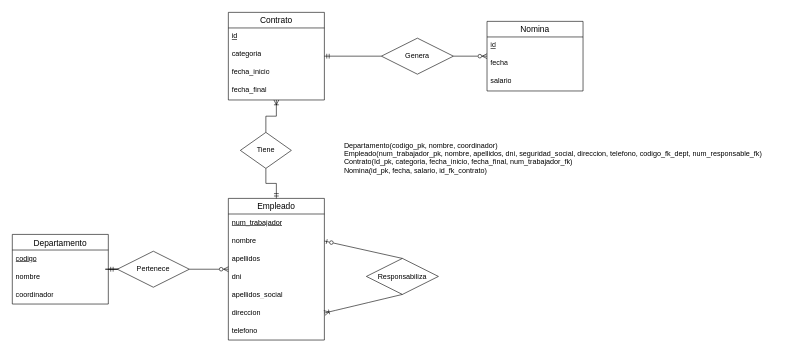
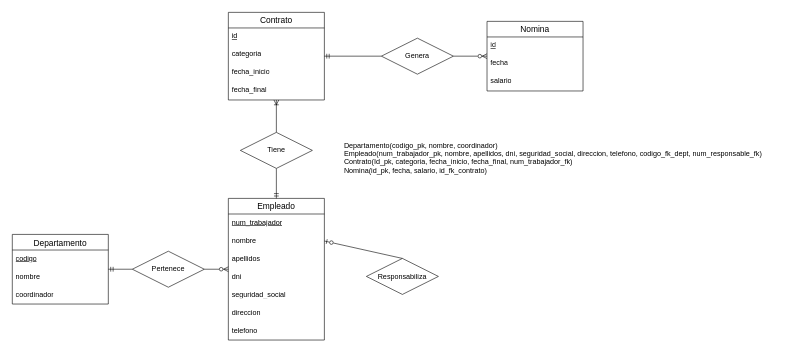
- <mxCell id="27" value="Tiene" style="shape=rhombus;perimeter=rhombusPerimeter;whiteSpace=wrap;html=1;align=center;" parent="1" vertex="1"><mxGeometry x="400" y="220" width="85" height="60" as="geometry" /></mxCell>
+ <mxCell id="27" value="Tiene" style="shape=rhombus;perimeter=rhombusPerimeter;whiteSpace=wrap;html=1;align=center;" parent="1" vertex="1"><mxGeometry x="400" y="220" width="120" height="60" as="geometry" /></mxCell>
- <mxCell id="24" value="Pertenece" style="shape=rhombus;perimeter=rhombusPerimeter;whiteSpace=wrap;html=1;align=center;" parent="1" vertex="1"><mxGeometry x="195" y="418" width="120" height="60" as="geometry" /></mxCell>
+ <mxCell id="24" value="Pertenece" style="shape=rhombus;perimeter=rhombusPerimeter;whiteSpace=wrap;html=1;align=center;" parent="1" vertex="1"><mxGeometry x="220" y="418" width="120" height="60" as="geometry" /></mxCell>
- <mxCell id="7" value="apellidos_social" style="text;strokeColor=none;fillColor=none;spacingLeft=4;spacingRight=4;overflow=hidden;rotatable=0;points=[[0,0.5],[1,0.5]];portConstraint=eastwest;fontSize=12;whiteSpace=wrap;html=1;" parent="2" vertex="1"><mxGeometry y="146" width="160" height="30" as="geometry" /></mxCell>
+ <mxCell id="7" value="seguridad_social" style="text;strokeColor=none;fillColor=none;spacingLeft=4;spacingRight=4;overflow=hidden;rotatable=0;points=[[0,0.5],[1,0.5]];portConstraint=eastwest;fontSize=12;whiteSpace=wrap;html=1;" parent="2" vertex="1"><mxGeometry y="146" width="160" height="30" as="geometry" /></mxCell>
- <mxCell id="20" value="" style="endArrow=none;html=1;entryX=0.5;entryY=1;entryDx=0;entryDy=0;exitX=1;exitY=0.5;exitDx=0;exitDy=0;curved=1;startArrow=ERoneToMany;startFill=0;" parent="1" source="8" target="19" edge="1"><mxGeometry width="50" height="50" relative="1" as="geometry"><mxPoint x="350" y="610" as="sourcePoint" /><mxPoint x="400" y="560" as="targetPoint" /></mxGeometry></mxCell>
